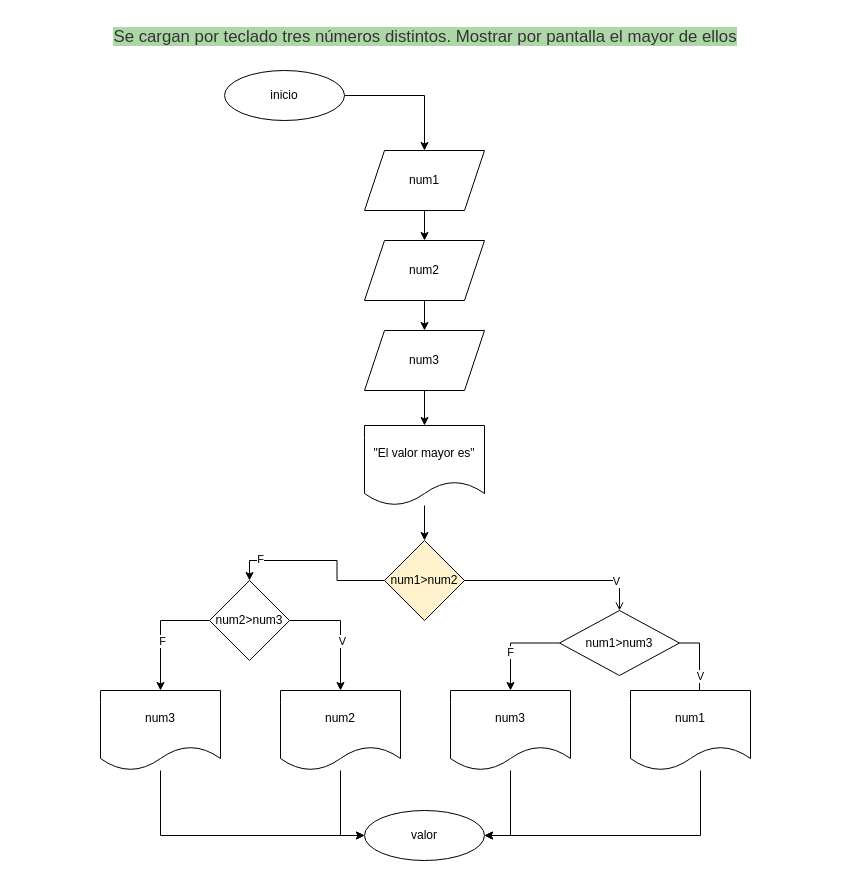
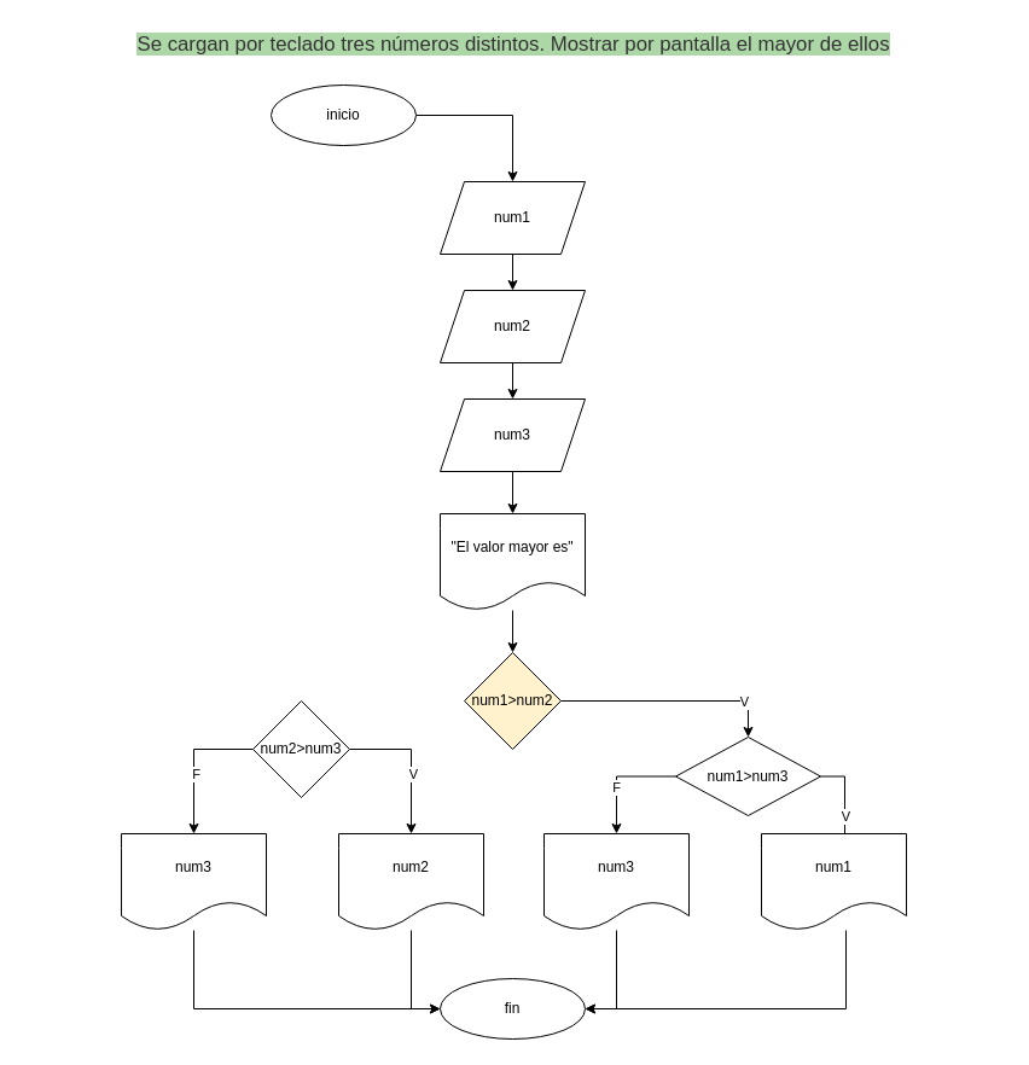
- <mxCell id="13" style="edgeStyle=orthogonalEdgeStyle;rounded=0;orthogonalLoop=1;jettySize=auto;html=1;exitX=0;exitY=0.5;exitDx=0;exitDy=0;entryX=0.5;entryY=0;entryDx=0;entryDy=0;" edge="1" parent="1" source="15" target="25"><mxGeometry relative="1" as="geometry" /></mxCell>
- <mxCell id="14" value="F" style="edgeLabel;html=1;align=center;verticalAlign=middle;resizable=0;points=[];" vertex="1" connectable="0" parent="13"><mxGeometry x="0.661" y="-2" relative="1" as="geometry"><mxPoint as="offset" /></mxGeometry></mxCell>
- <mxCell id="11" style="edgeStyle=orthogonalEdgeStyle;rounded=0;orthogonalLoop=1;jettySize=auto;html=1;exitX=1;exitY=0.5;exitDx=0;exitDy=0;entryX=0.5;entryY=0;entryDx=0;entryDy=0;endArrow=open;" edge="1" parent="1" source="15" target="20"><mxGeometry relative="1" as="geometry" /></mxCell>
+ <mxCell id="11" style="edgeStyle=orthogonalEdgeStyle;rounded=0;orthogonalLoop=1;jettySize=auto;html=1;exitX=1;exitY=0.5;exitDx=0;exitDy=0;entryX=0.5;entryY=0;entryDx=0;entryDy=0;" edge="1" parent="1" source="15" target="20"><mxGeometry relative="1" as="geometry" /></mxCell>
- <mxCell id="36" value="valor" style="ellipse;whiteSpace=wrap;html=1;" vertex="1" parent="1"><mxGeometry x="364" y="810" width="120" height="50" as="geometry" /></mxCell>
+ <mxCell id="36" value="fin" style="ellipse;whiteSpace=wrap;html=1;" vertex="1" parent="1"><mxGeometry x="364" y="810" width="120" height="50" as="geometry" /></mxCell>
